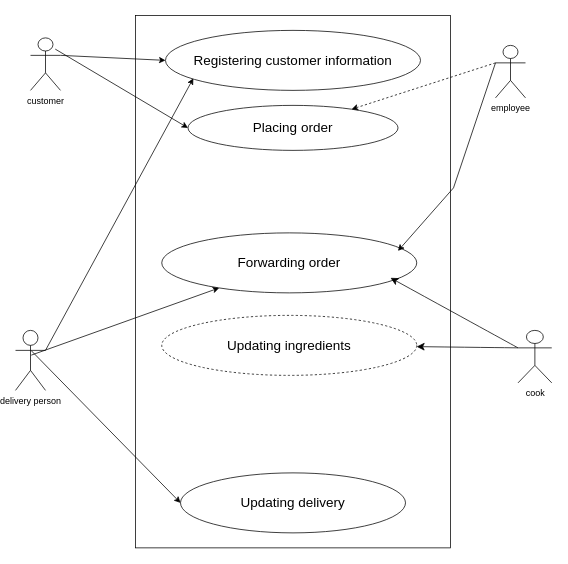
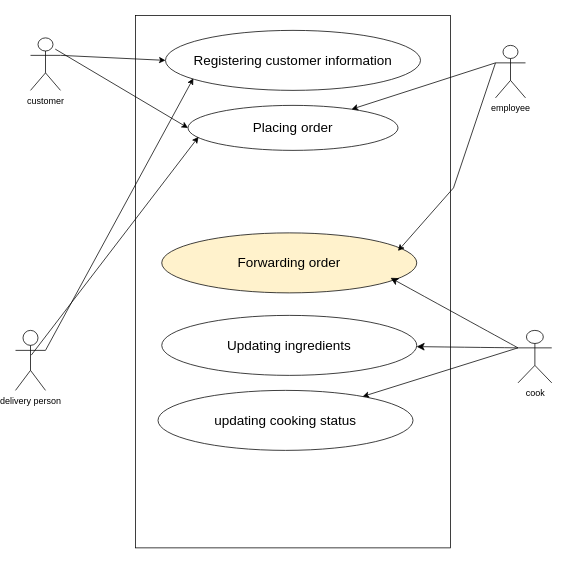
- <mxCell id="13" value="" style="endArrow=classic;html=1;rounded=0;exitX=0;exitY=0.333;exitDx=0;exitDy=0;exitPerimeter=0;dashed=1;" parent="1" source="5" target="9" edge="1"><mxGeometry width="50" height="50" relative="1" as="geometry"><mxPoint x="460" y="410" as="sourcePoint" /><mxPoint x="510" y="360" as="targetPoint" /></mxGeometry></mxCell>
+ <mxCell id="13" value="" style="endArrow=classic;html=1;rounded=0;exitX=0;exitY=0.333;exitDx=0;exitDy=0;exitPerimeter=0;" parent="1" source="5" target="9" edge="1"><mxGeometry width="50" height="50" relative="1" as="geometry"><mxPoint x="460" y="410" as="sourcePoint" /><mxPoint x="510" y="360" as="targetPoint" /></mxGeometry></mxCell>
- <mxCell id="16" value="&lt;font style=&quot;font-size: 18px;&quot;&gt;Forwarding order&lt;/font&gt;" style="ellipse;whiteSpace=wrap;html=1;" parent="1" vertex="1"><mxGeometry x="215" y="310" width="340" height="80" as="geometry" /></mxCell>
+ <mxCell id="16" value="&lt;font style=&quot;font-size: 18px;&quot;&gt;Forwarding order&lt;/font&gt;" style="ellipse;whiteSpace=wrap;html=1;fillColor=#fff2cc;" parent="1" vertex="1"><mxGeometry x="215" y="310" width="340" height="80" as="geometry" /></mxCell>
- <mxCell id="22" value="" style="endArrow=classic;html=1;rounded=0;exitX=0.525;exitY=0.413;exitDx=0;exitDy=0;exitPerimeter=0;" parent="1" source="3" target="16" edge="1"><mxGeometry width="50" height="50" relative="1" as="geometry"><mxPoint x="340" y="400" as="sourcePoint" /><mxPoint x="390" y="350" as="targetPoint" /></mxGeometry></mxCell>
+ <mxCell id="22" value="" style="endArrow=classic;html=1;rounded=0;exitX=0.525;exitY=0.413;exitDx=0;exitDy=0;exitPerimeter=0;entryX=0.05;entryY=0.7;entryDx=0;entryDy=0;entryPerimeter=0;" parent="1" source="3" target="9" edge="1"><mxGeometry width="50" height="50" relative="1" as="geometry"><mxPoint x="340" y="400" as="sourcePoint" /><mxPoint x="390" y="350" as="targetPoint" /></mxGeometry></mxCell>
- <mxCell id="10" value="&lt;font style=&quot;font-size: 18px;&quot;&gt;Updating ingredients&lt;/font&gt;" style="ellipse;whiteSpace=wrap;html=1;dashed=1;" parent="1" vertex="1"><mxGeometry x="215" y="420" width="340" height="80" as="geometry" /></mxCell>
+ <mxCell id="10" value="&lt;font style=&quot;font-size: 18px;&quot;&gt;Updating ingredients&lt;/font&gt;" style="ellipse;whiteSpace=wrap;html=1;" parent="1" vertex="1"><mxGeometry x="215" y="420" width="340" height="80" as="geometry" /></mxCell>
+ <mxCell id="14" value="" style="endArrow=classic;html=1;rounded=0;exitX=0;exitY=0.333;exitDx=0;exitDy=0;exitPerimeter=0;" parent="1" source="6" target="11" edge="1"><mxGeometry width="50" height="50" relative="1" as="geometry"><mxPoint x="580" y="520" as="sourcePoint" /><mxPoint x="630" y="470" as="targetPoint" /></mxGeometry></mxCell>
+ <mxCell id="11" value="&lt;font style=&quot;font-size: 18px;&quot;&gt;updating cooking status&lt;/font&gt;" style="ellipse;whiteSpace=wrap;html=1;" parent="1" vertex="1"><mxGeometry x="210" y="520" width="340" height="80" as="geometry" /></mxCell>
- <mxCell id="19" value="" style="endArrow=classic;html=1;rounded=0;exitX=0.525;exitY=0.338;exitDx=0;exitDy=0;exitPerimeter=0;entryX=0;entryY=0.5;entryDx=0;entryDy=0;" parent="1" source="3" target="12" edge="1"><mxGeometry width="50" height="50" relative="1" as="geometry"><mxPoint x="460" y="410" as="sourcePoint" /><mxPoint x="510" y="360" as="targetPoint" /><Array as="points" /></mxGeometry></mxCell>
- <mxCell id="12" value="&lt;font style=&quot;font-size: 18px;&quot;&gt;Updating delivery&lt;/font&gt;" style="ellipse;whiteSpace=wrap;html=1;" parent="1" vertex="1"><mxGeometry x="240" y="630" width="300" height="80" as="geometry" /></mxCell>
